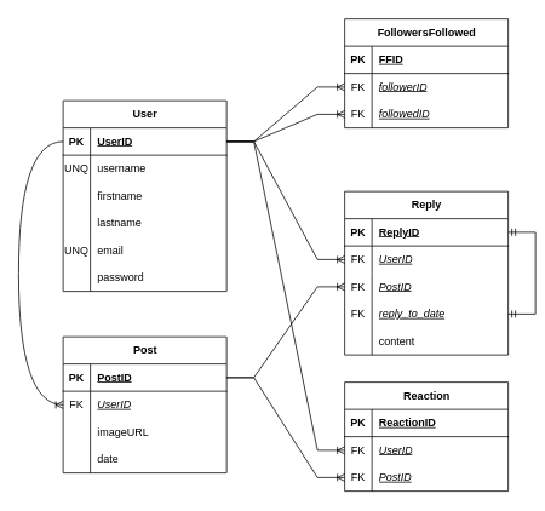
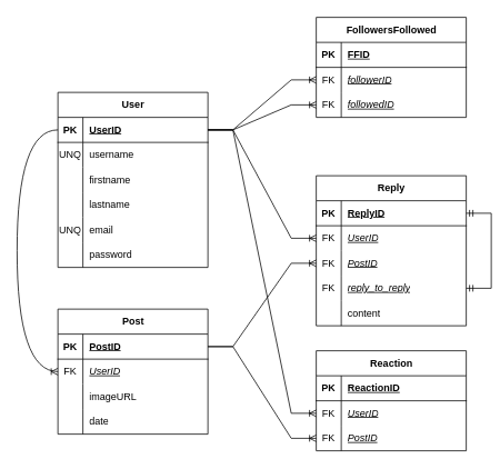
- <mxCell id="56" value="&lt;i&gt;&lt;u&gt;reply_to_date&lt;/u&gt;&lt;/i&gt;" style="shape=partialRectangle;connectable=0;fillColor=none;top=0;left=0;bottom=0;right=0;align=left;spacingLeft=6;overflow=hidden;whiteSpace=wrap;html=1;" vertex="1" parent="54"><mxGeometry x="30" width="150" height="30" as="geometry"><mxRectangle width="150" height="30" as="alternateBounds" /></mxGeometry></mxCell>
+ <mxCell id="56" value="&lt;i&gt;&lt;u&gt;reply_to_reply&lt;/u&gt;&lt;/i&gt;" style="shape=partialRectangle;connectable=0;fillColor=none;top=0;left=0;bottom=0;right=0;align=left;spacingLeft=6;overflow=hidden;whiteSpace=wrap;html=1;" vertex="1" parent="54"><mxGeometry x="30" width="150" height="30" as="geometry"><mxRectangle width="150" height="30" as="alternateBounds" /></mxGeometry></mxCell>
